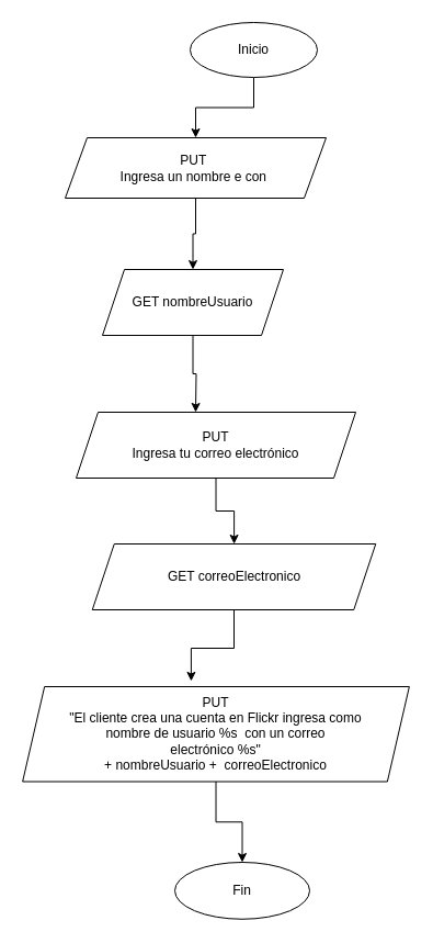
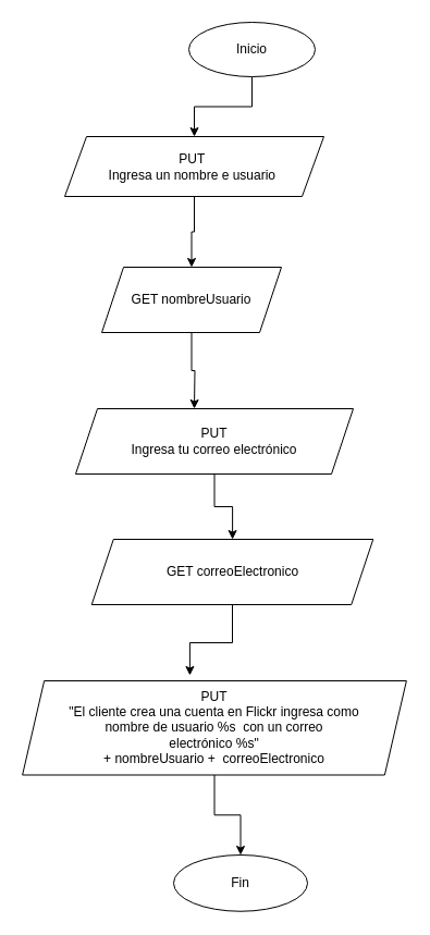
- <mxCell id="5" value="PUT&amp;nbsp;&lt;br&gt;Ingresa un nombre e con&amp;nbsp;" style="shape=parallelogram;perimeter=parallelogramPerimeter;whiteSpace=wrap;html=1;fixedSize=1;" vertex="1" parent="1"><mxGeometry x="59" y="125" width="238" height="55" as="geometry" /></mxCell>
+ <mxCell id="5" value="PUT&amp;nbsp;&lt;br&gt;Ingresa un nombre e usuario&amp;nbsp;" style="shape=parallelogram;perimeter=parallelogramPerimeter;whiteSpace=wrap;html=1;fixedSize=1;" vertex="1" parent="1"><mxGeometry x="59" y="125" width="238" height="55" as="geometry" /></mxCell>
